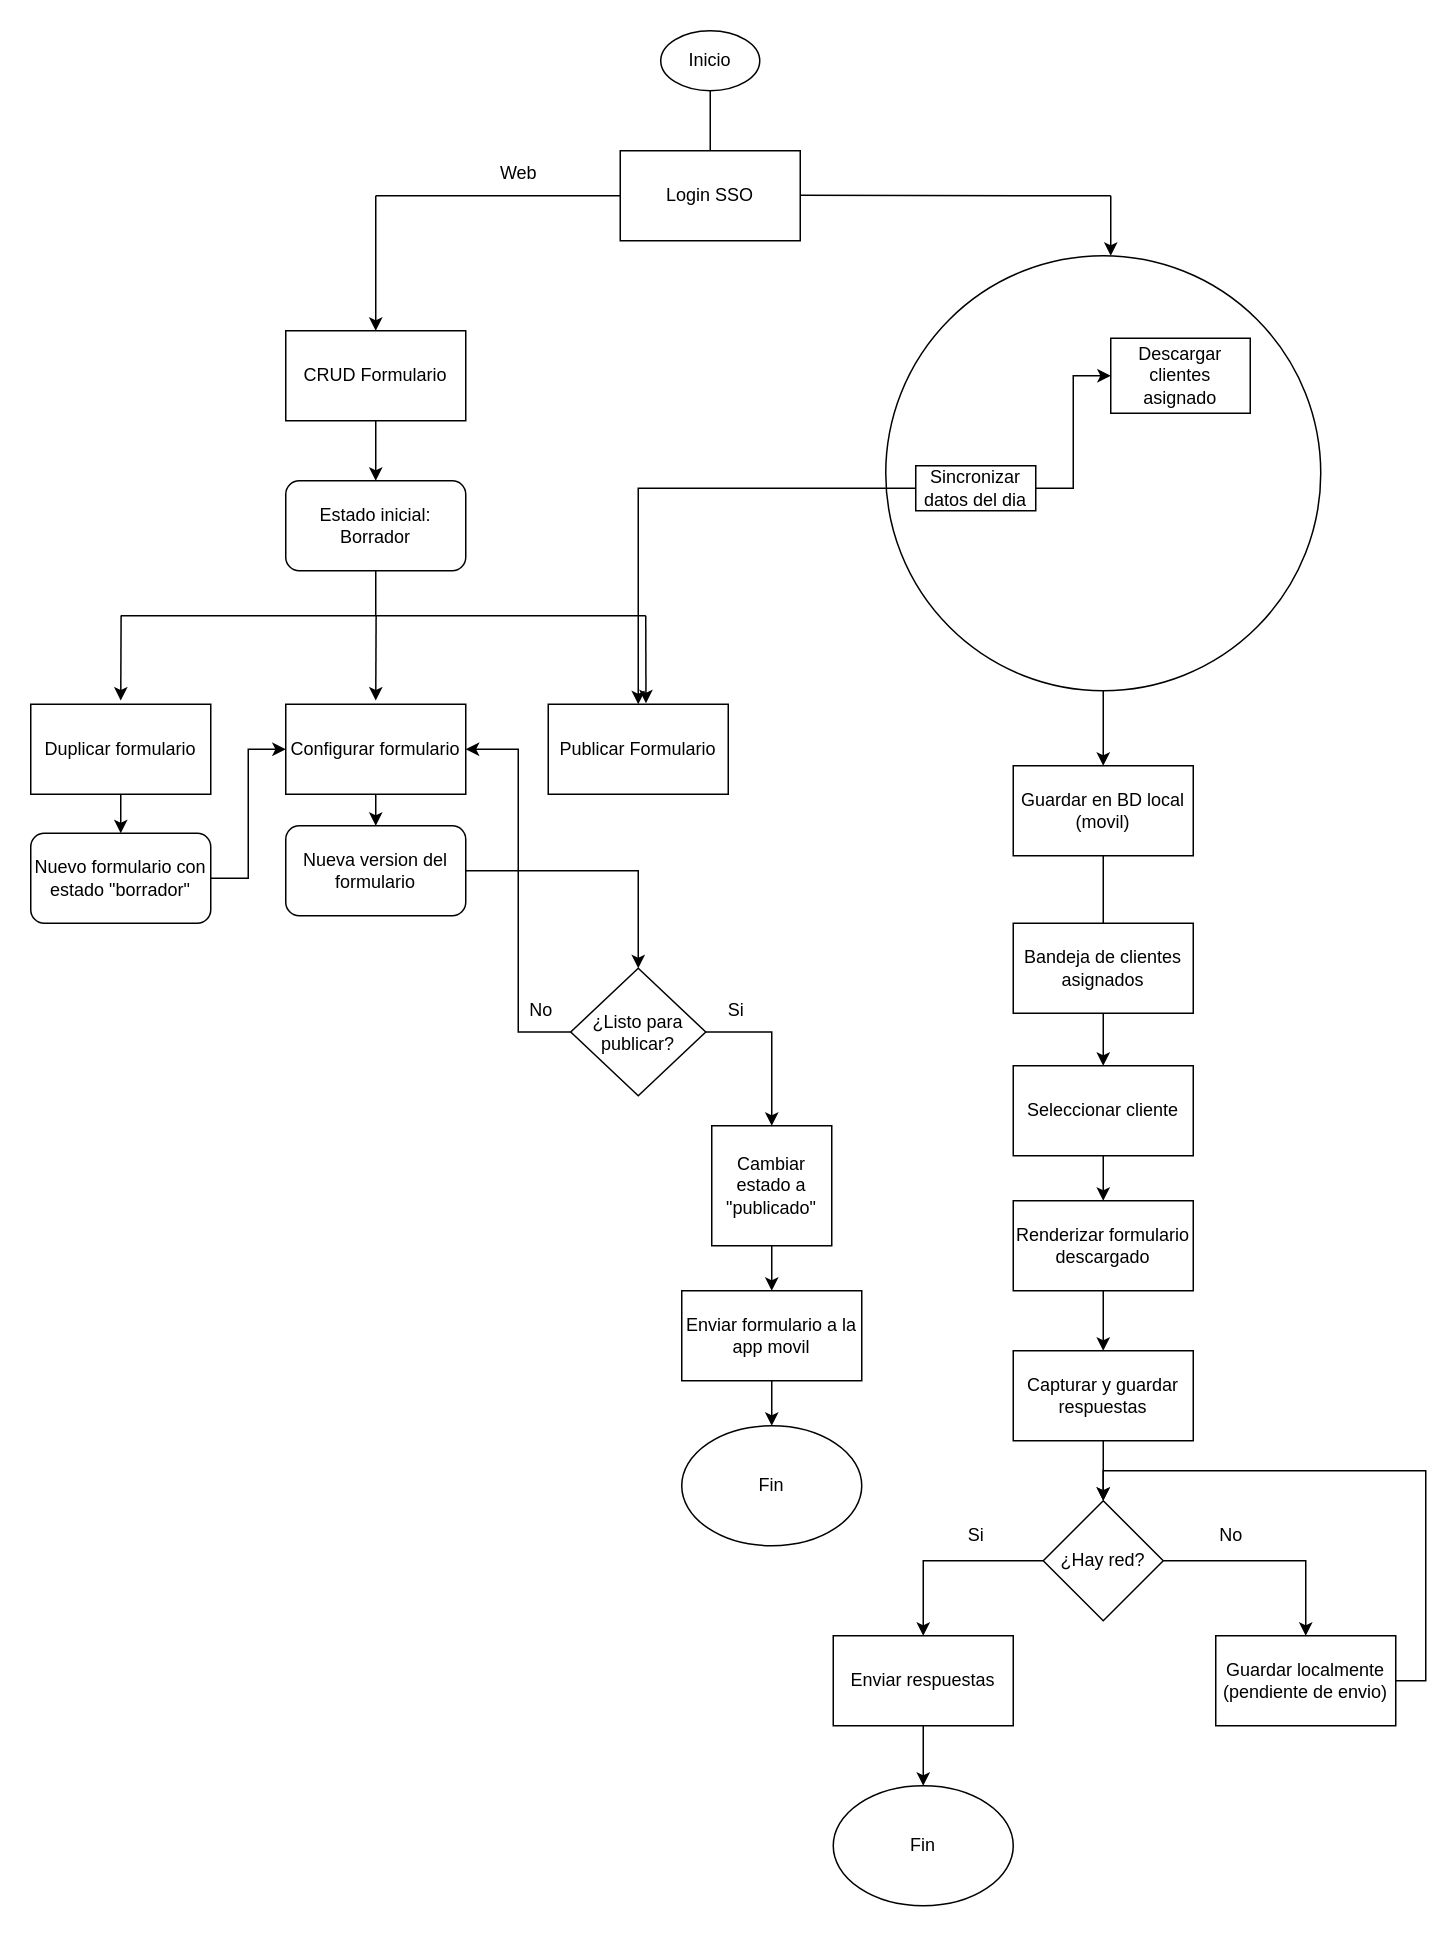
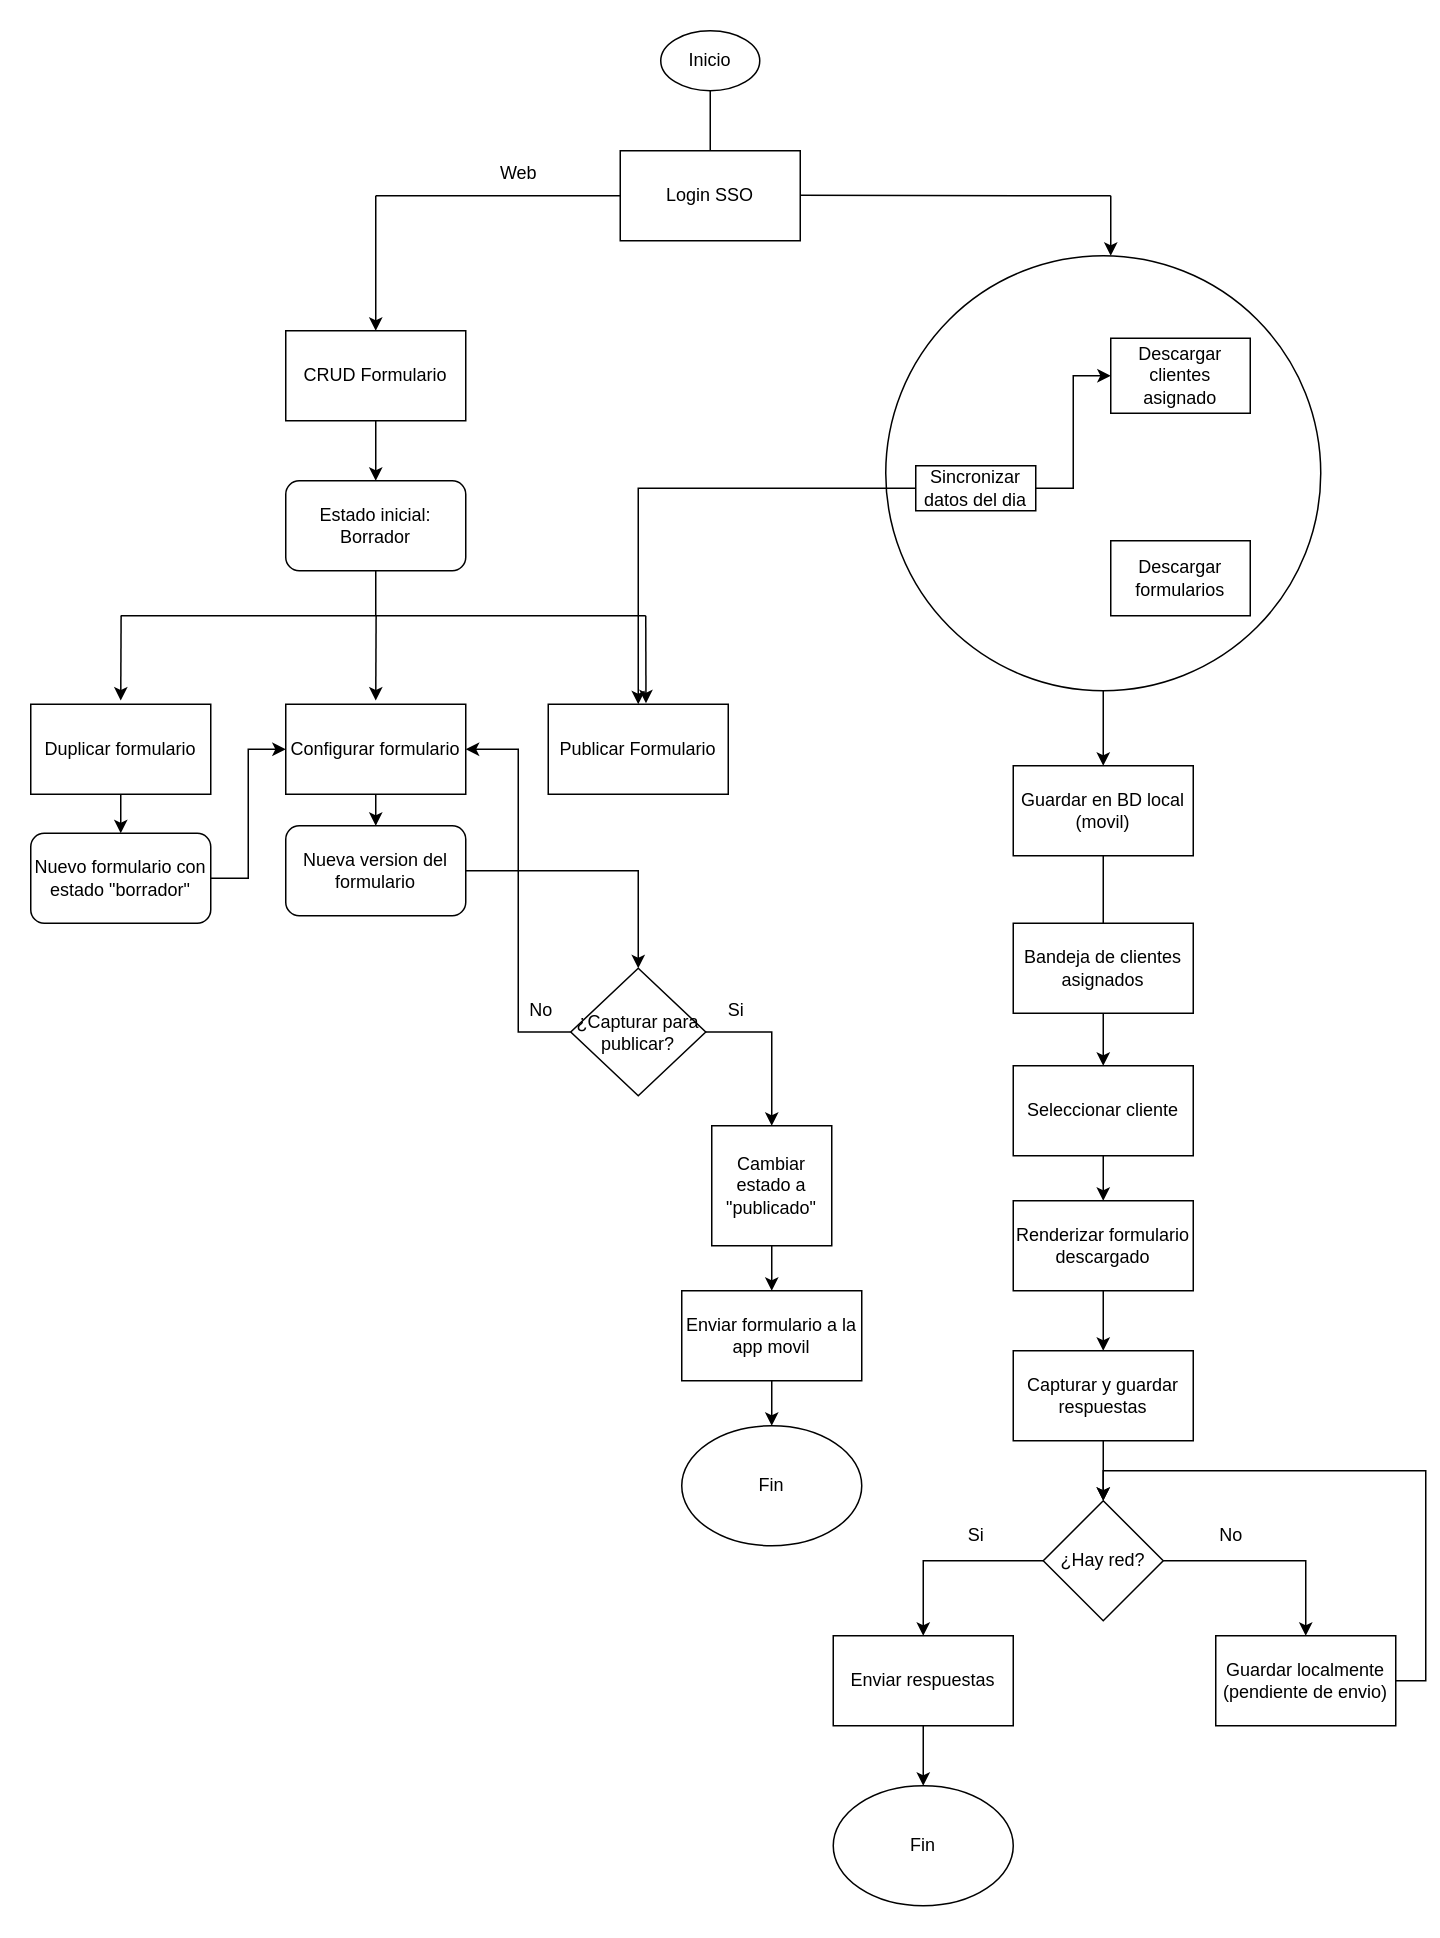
+ <mxCell id="43" value="Descargar formularios" style="rounded=0;whiteSpace=wrap;html=1;" vertex="1" parent="1"><mxGeometry x="740" y="360" width="93" height="50" as="geometry" /></mxCell>
- <mxCell id="29" value="¿Listo para publicar?" style="rhombus;whiteSpace=wrap;html=1;rounded=0;" vertex="1" parent="1"><mxGeometry x="380" y="645" width="90" height="85" as="geometry" /></mxCell>
+ <mxCell id="29" value="¿Capturar para publicar?" style="rhombus;whiteSpace=wrap;html=1;rounded=0;" vertex="1" parent="1"><mxGeometry x="380" y="645" width="90" height="85" as="geometry" /></mxCell>
